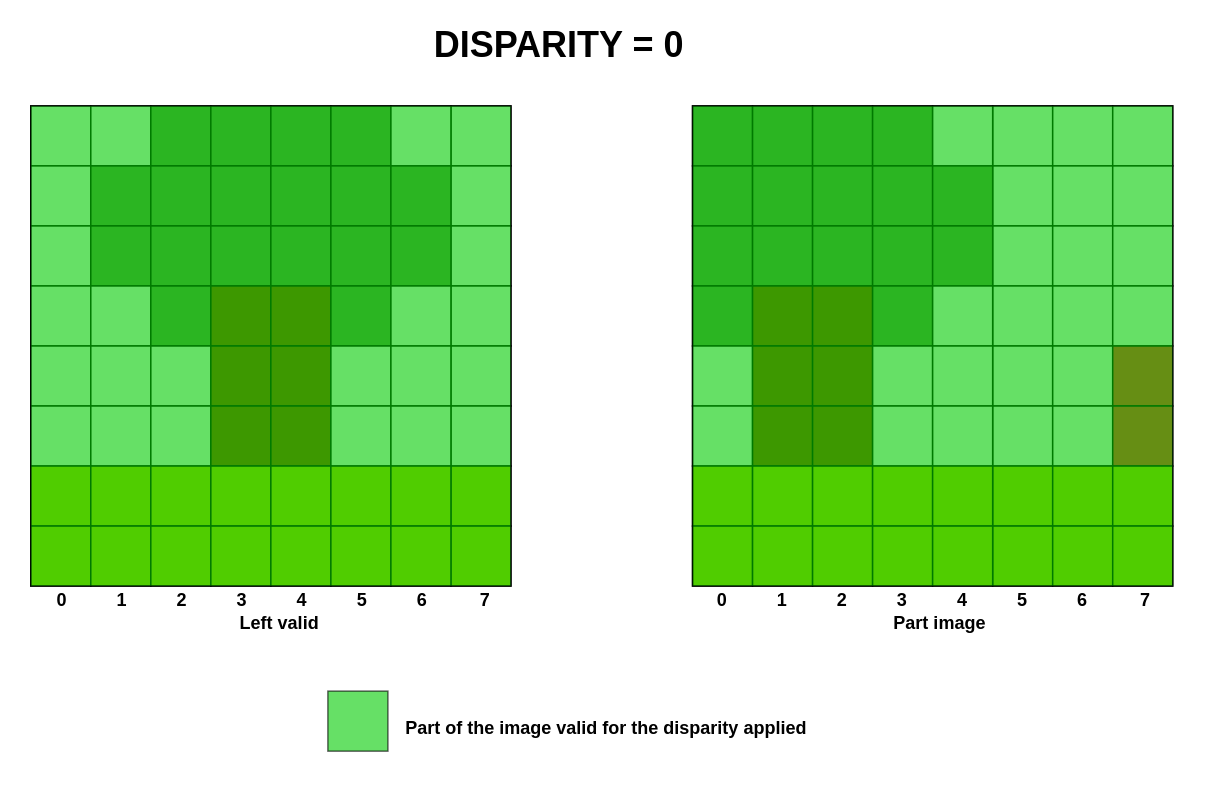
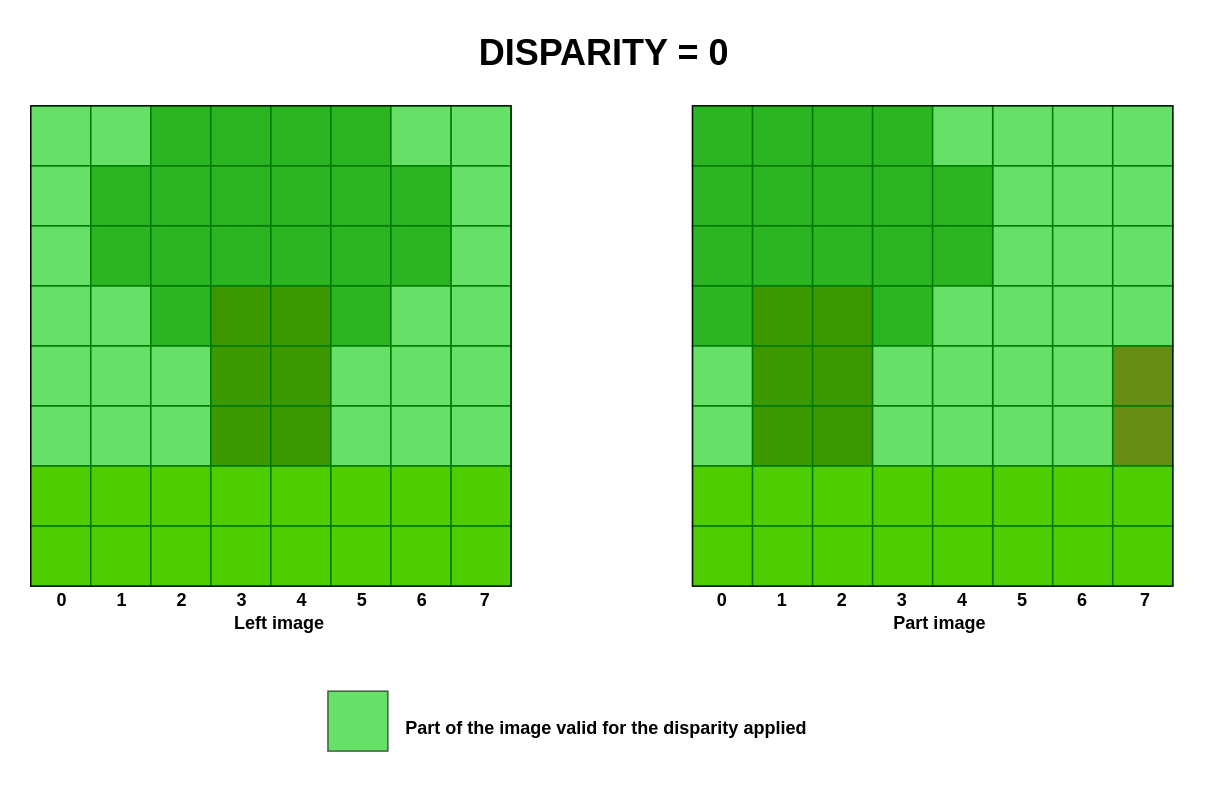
- <mxCell id="133" value="&lt;b style=&quot;font-size: 24px;&quot;&gt;DISPARITY = 0&lt;br&gt;&lt;/b&gt;" style="rounded=0;whiteSpace=wrap;html=1;strokeColor=#ffffff;opacity=0;align=left;" parent="1" vertex="1"><mxGeometry x="287" y="15" width="190" height="30" as="geometry" /></mxCell>
+ <mxCell id="133" value="&lt;b style=&quot;font-size: 24px;&quot;&gt;DISPARITY = 0&lt;br&gt;&lt;/b&gt;" style="rounded=0;whiteSpace=wrap;html=1;strokeColor=#ffffff;opacity=0;align=left;" parent="1" vertex="1"><mxGeometry x="317" y="20" width="190" height="30" as="geometry" /></mxCell>
- <mxCell id="130" value="&lt;b&gt;Left valid&lt;br&gt;&lt;/b&gt;" style="rounded=0;whiteSpace=wrap;html=1;strokeColor=#ffffff;opacity=0;" parent="1" vertex="1"><mxGeometry x="121" y="400" width="130" height="30" as="geometry" /></mxCell>
+ <mxCell id="130" value="&lt;b&gt;Left image&lt;br&gt;&lt;/b&gt;" style="rounded=0;whiteSpace=wrap;html=1;strokeColor=#ffffff;opacity=0;" parent="1" vertex="1"><mxGeometry x="121" y="400" width="130" height="30" as="geometry" /></mxCell>
